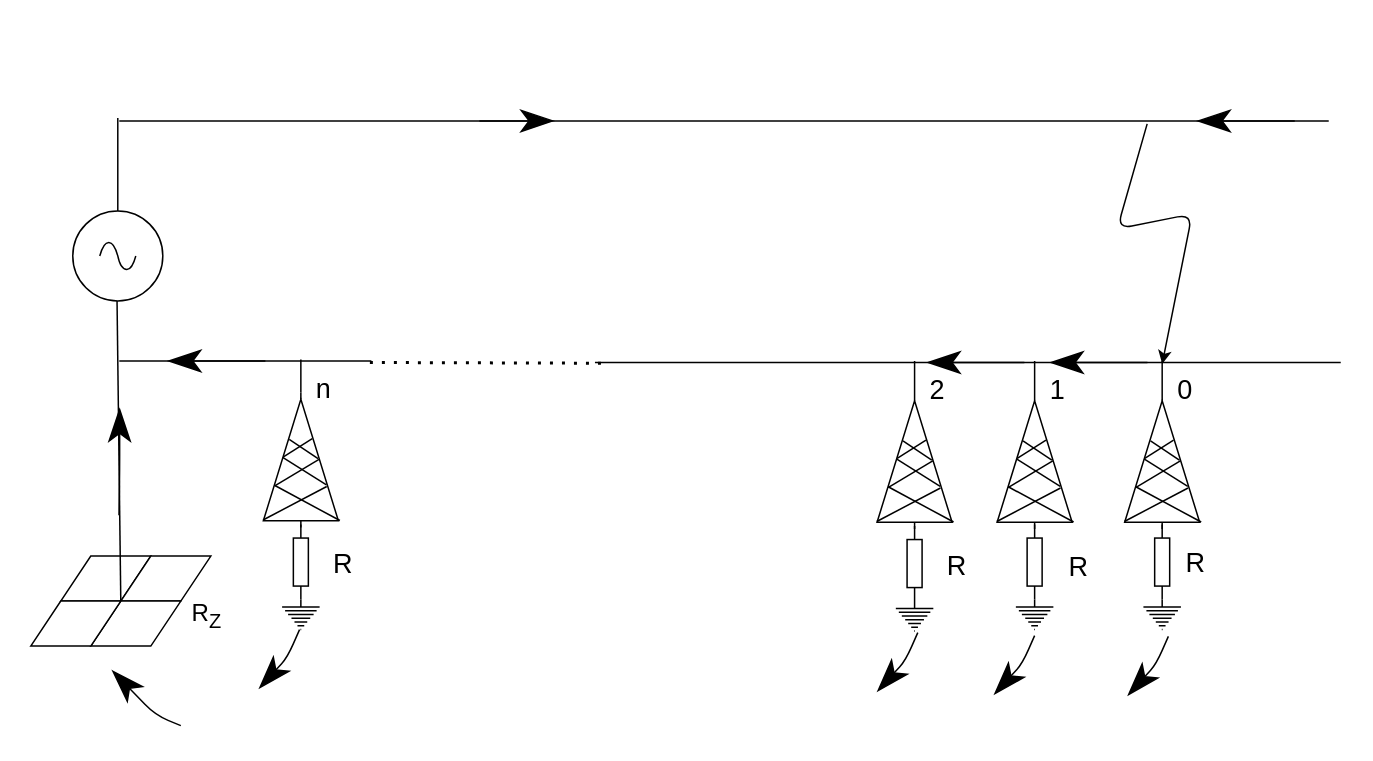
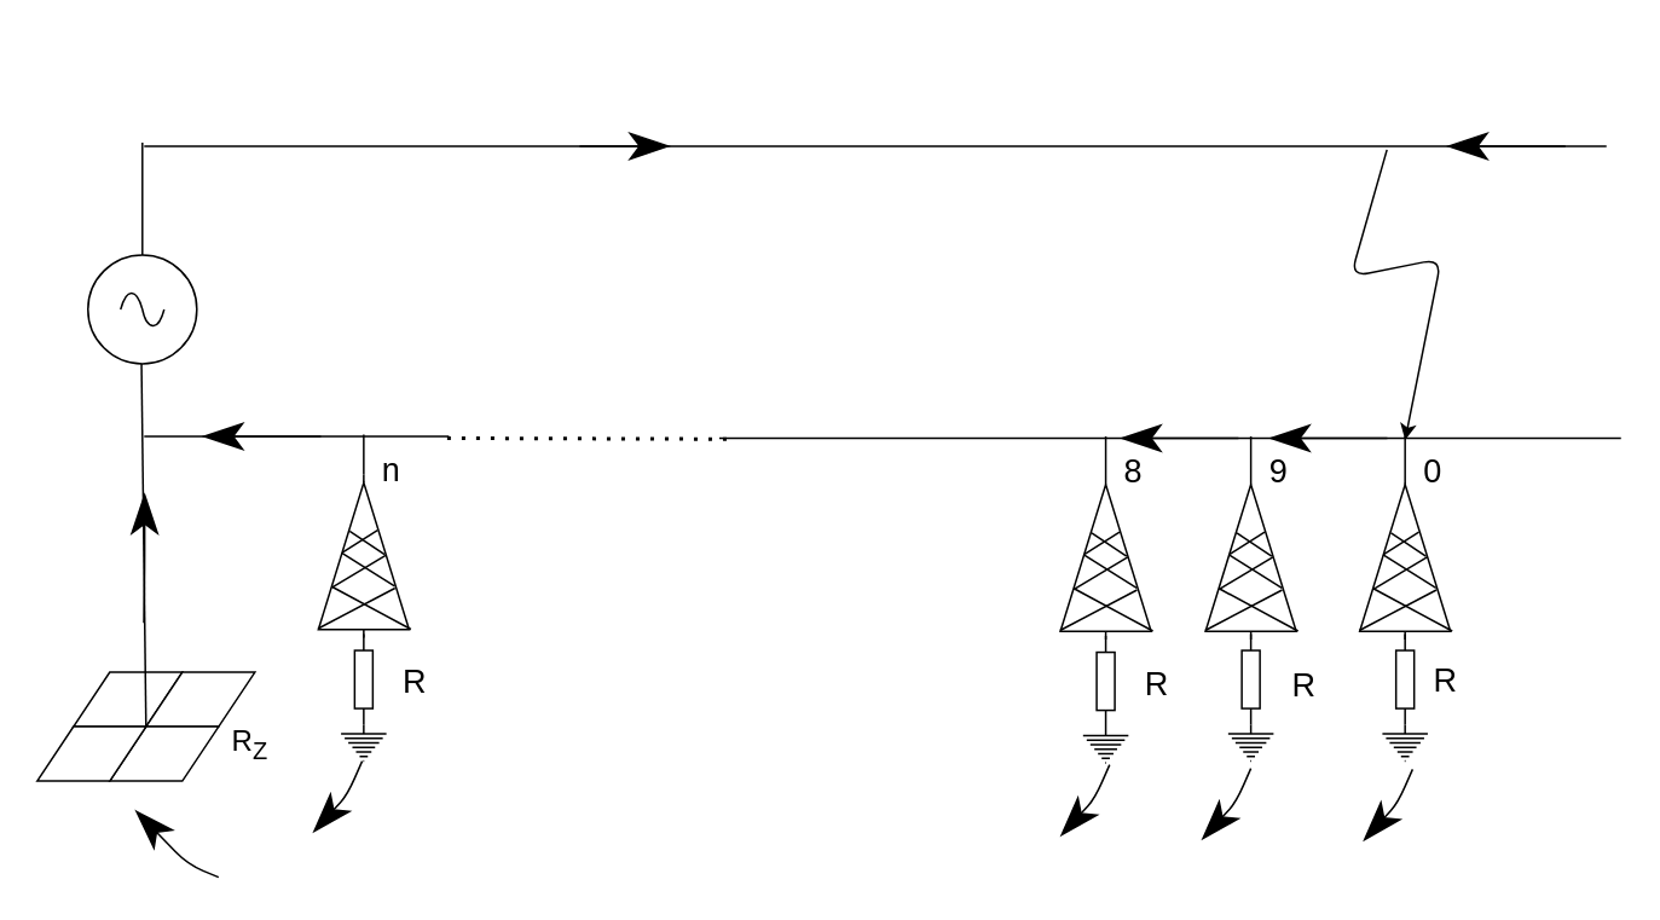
- <mxCell id="53" value="&lt;font style=&quot;font-size: 18px&quot;&gt;2&lt;/font&gt;" style="text;html=1;align=center;verticalAlign=middle;resizable=0;points=[];autosize=1;strokeColor=none;direction=east;" parent="1" vertex="1"><mxGeometry x="609" y="231" width="30" height="20" as="geometry" /></mxCell>
+ <mxCell id="53" value="&lt;font style=&quot;font-size: 18px&quot;&gt;8&lt;/font&gt;" style="text;html=1;align=center;verticalAlign=middle;resizable=0;points=[];autosize=1;strokeColor=none;direction=east;" parent="1" vertex="1"><mxGeometry x="609" y="231" width="30" height="20" as="geometry" /></mxCell>
- <mxCell id="54" value="&lt;font style=&quot;font-size: 18px&quot;&gt;1&lt;br&gt;&lt;/font&gt;" style="text;html=1;align=center;verticalAlign=middle;resizable=0;points=[];autosize=1;strokeColor=none;direction=east;" parent="1" vertex="1"><mxGeometry x="694" y="231" width="20" height="20" as="geometry" /></mxCell>
+ <mxCell id="54" value="&lt;font style=&quot;font-size: 18px&quot;&gt;9&lt;br&gt;&lt;/font&gt;" style="text;html=1;align=center;verticalAlign=middle;resizable=0;points=[];autosize=1;strokeColor=none;direction=east;" parent="1" vertex="1"><mxGeometry x="694" y="231" width="20" height="20" as="geometry" /></mxCell>
